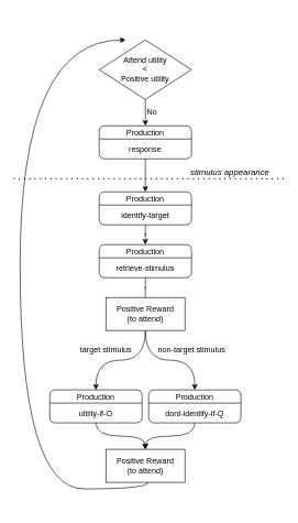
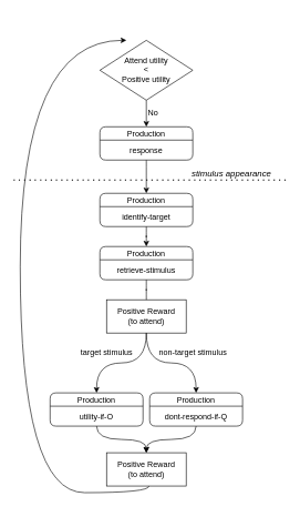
- <mxCell id="10" value="dont-identify-if-Q" style="text;strokeColor=none;fillColor=none;align=center;verticalAlign=middle;spacingLeft=4;spacingRight=4;overflow=hidden;points=[[0,0.5],[1,0.5]];portConstraint=eastwest;rotatable=0;rounded=1;shadow=0;glass=0;" vertex="1" parent="9"><mxGeometry y="20" width="140" height="30" as="geometry" /></mxCell>
+ <mxCell id="10" value="dont-respond-if-Q" style="text;strokeColor=none;fillColor=none;align=center;verticalAlign=middle;spacingLeft=4;spacingRight=4;overflow=hidden;points=[[0,0.5],[1,0.5]];portConstraint=eastwest;rotatable=0;rounded=1;shadow=0;glass=0;" vertex="1" parent="9"><mxGeometry y="20" width="140" height="30" as="geometry" /></mxCell>
